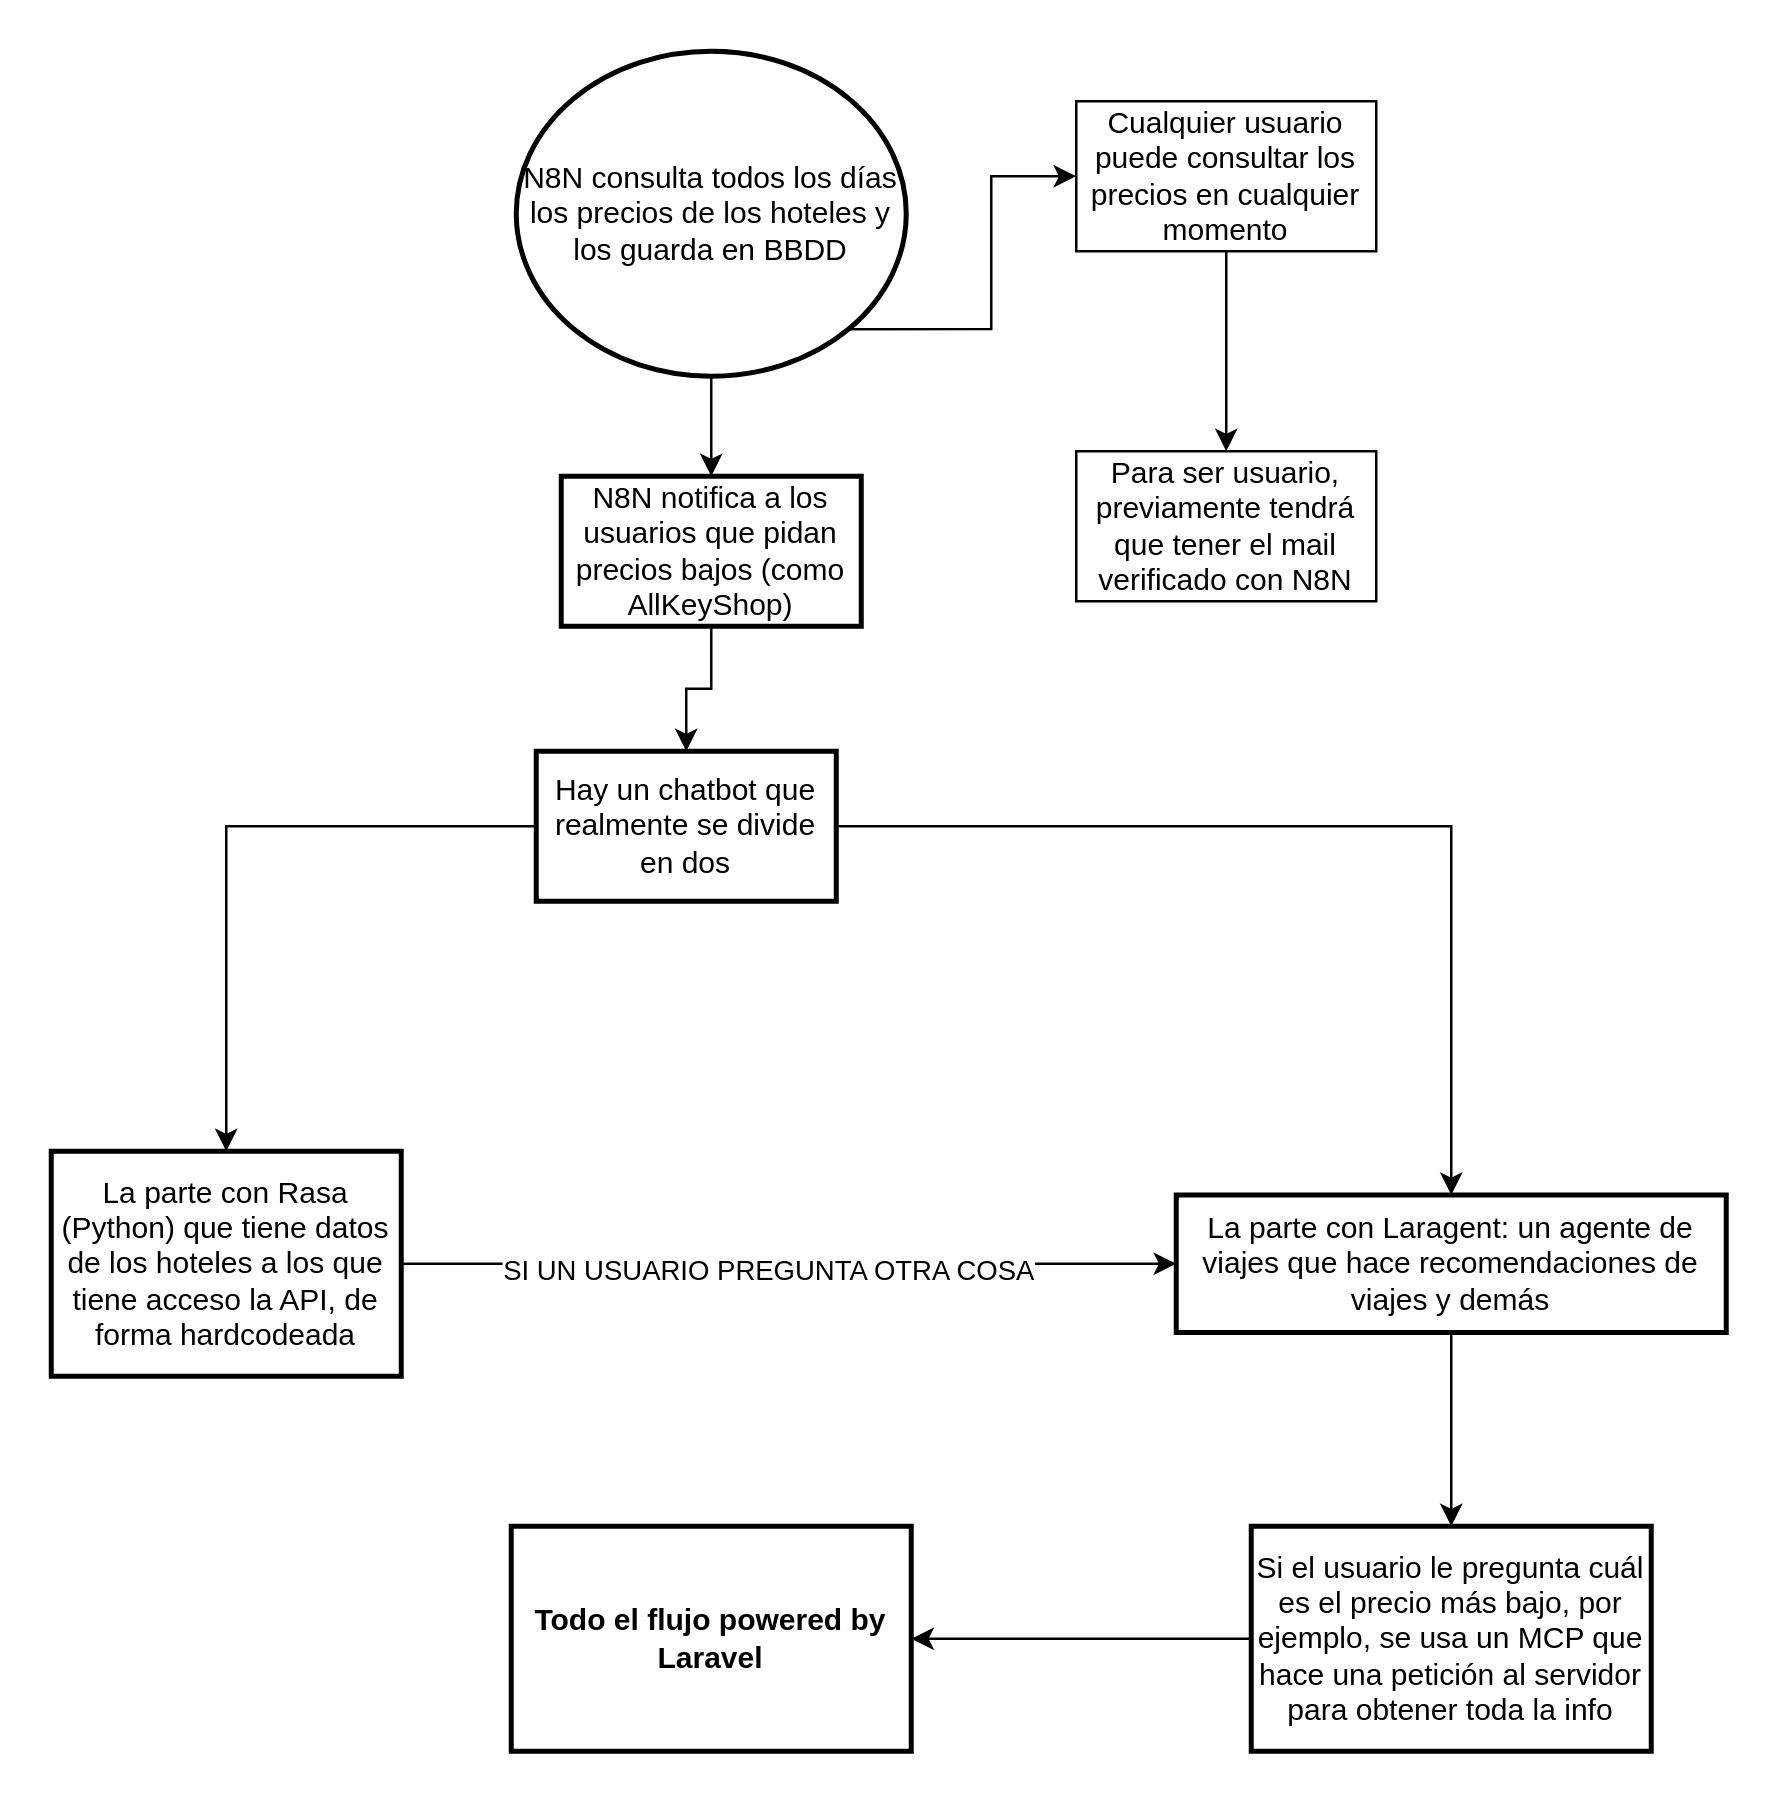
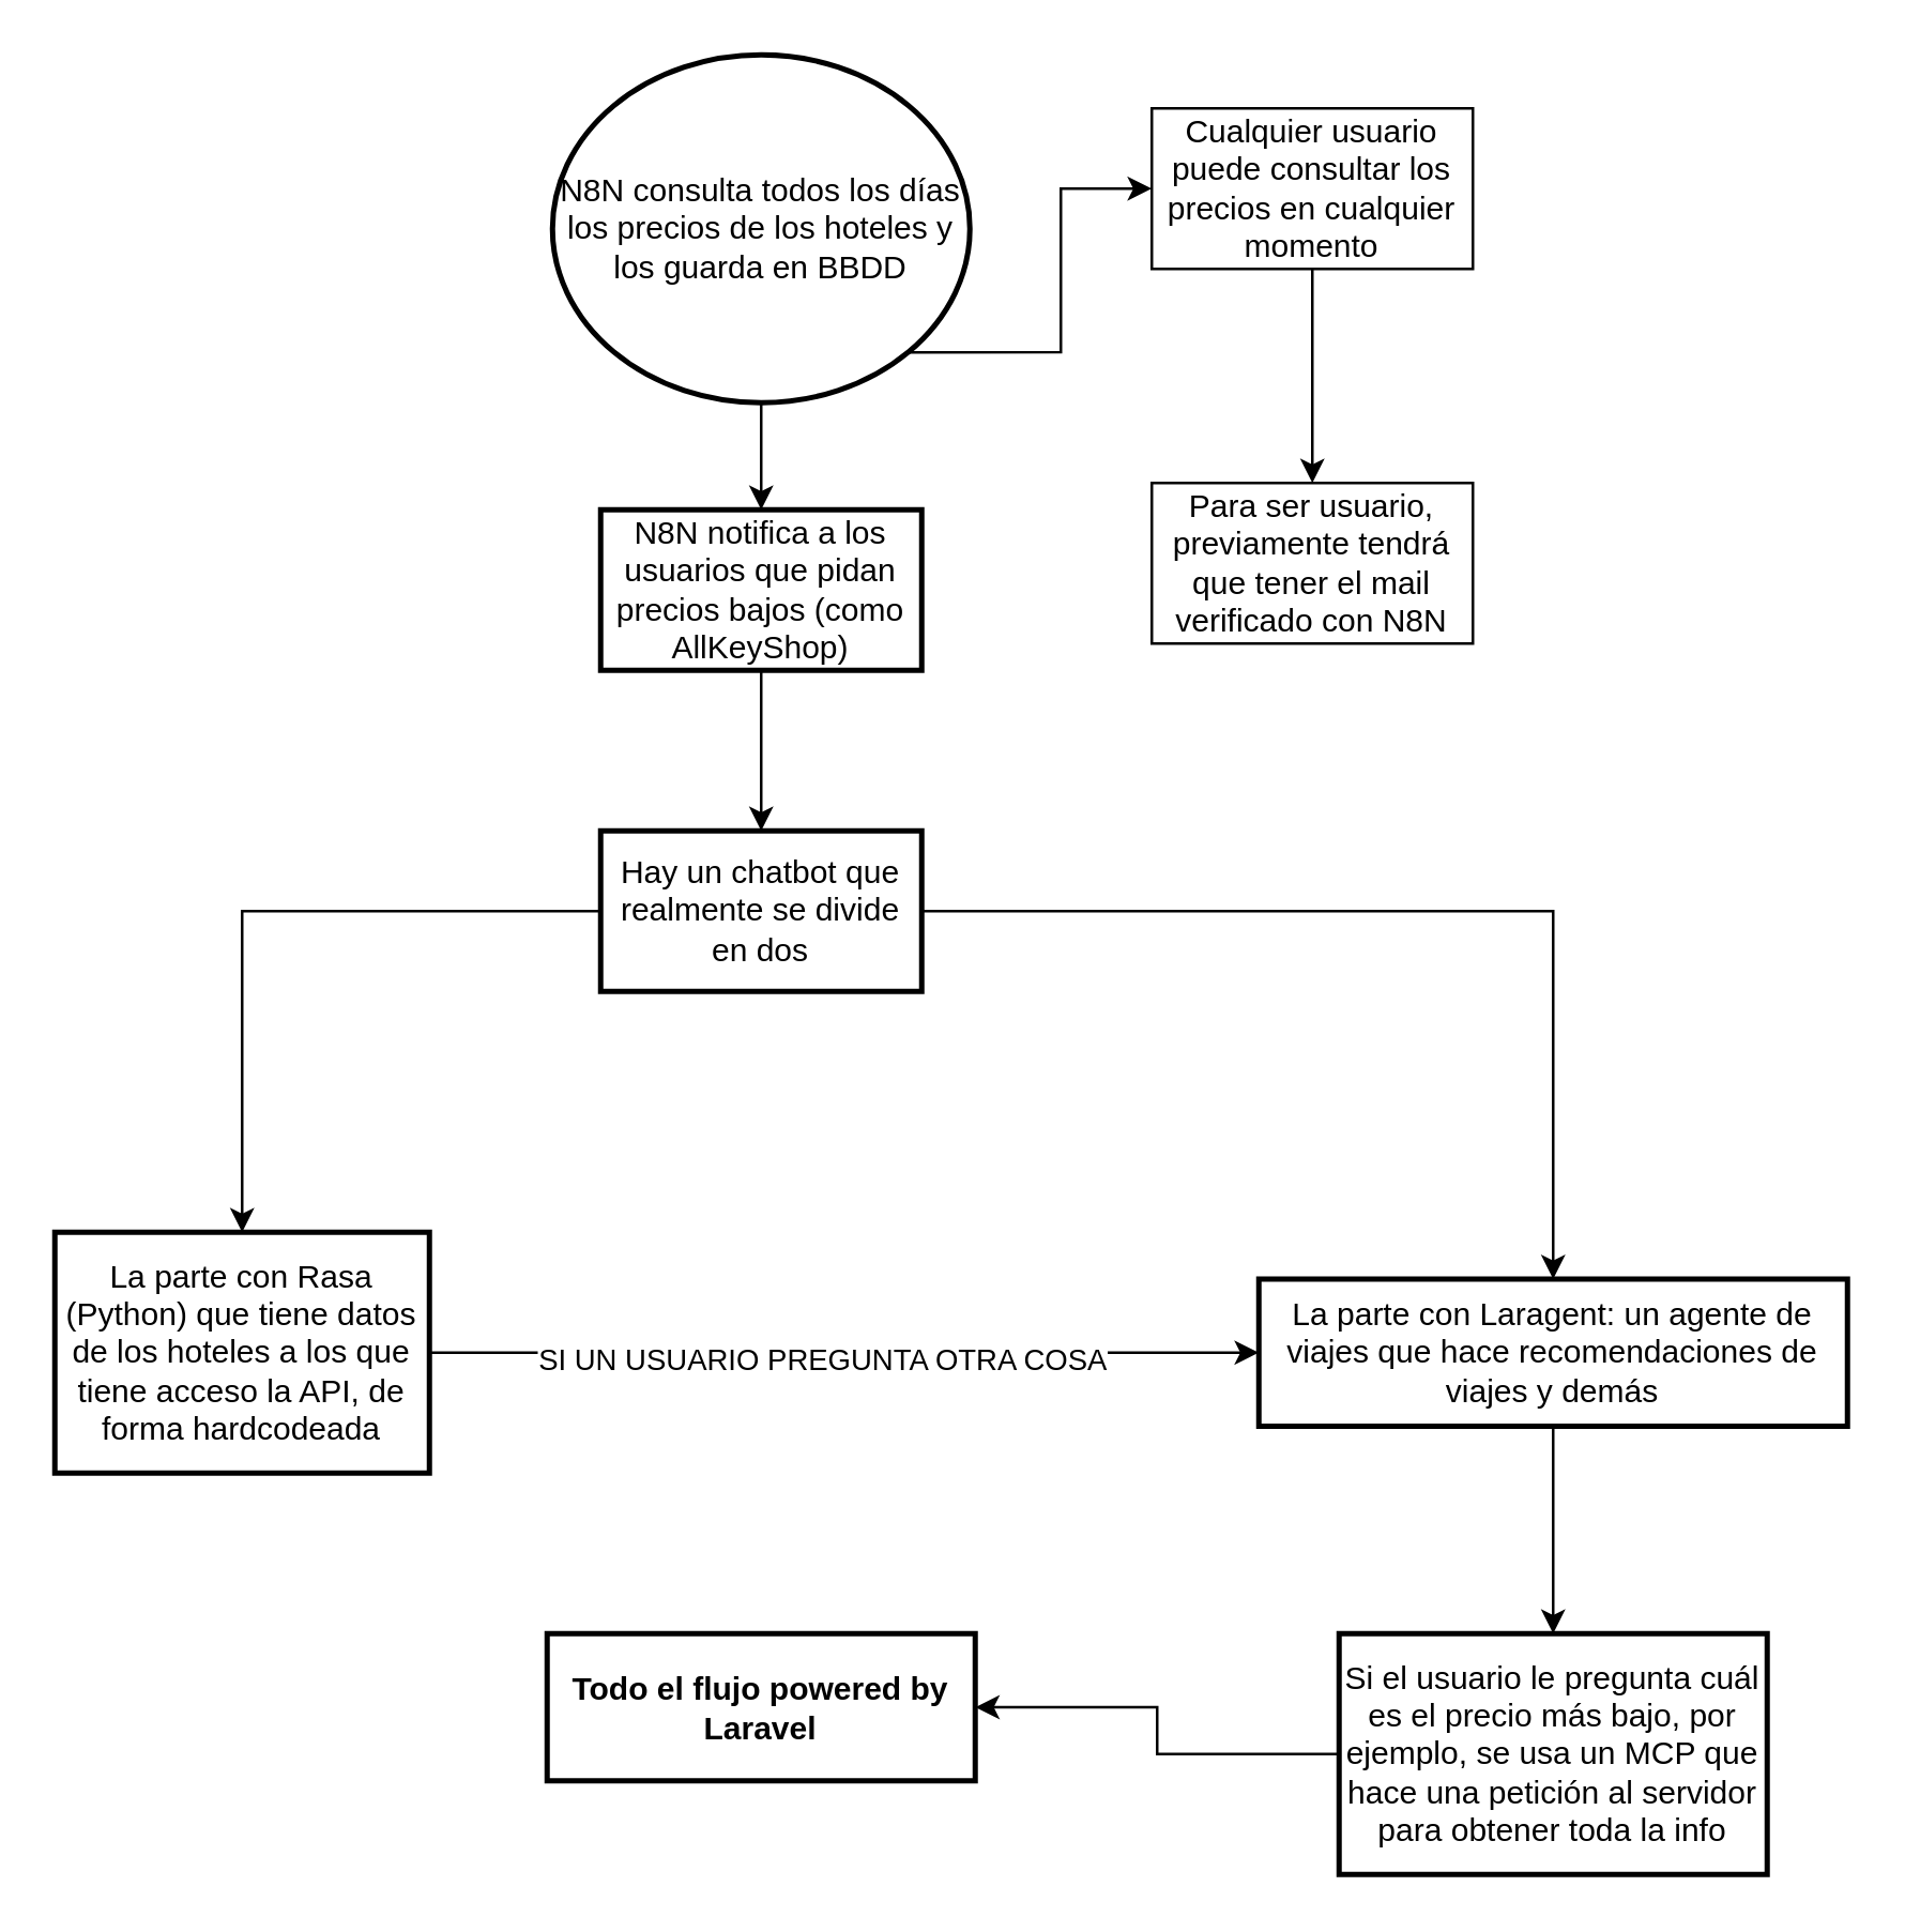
- <mxCell id="9" value="Hay un chatbot que realmente se divide en dos" style="whiteSpace=wrap;html=1;strokeWidth=2;" parent="1" vertex="1"><mxGeometry x="214" y="300" width="120" height="60" as="geometry" /></mxCell>
+ <mxCell id="9" value="Hay un chatbot que realmente se divide en dos" style="whiteSpace=wrap;html=1;strokeWidth=2;" parent="1" vertex="1"><mxGeometry x="224" y="310" width="120" height="60" as="geometry" /></mxCell>
- <mxCell id="17" value="&lt;b&gt;Todo el flujo powered by Laravel&lt;/b&gt;" style="whiteSpace=wrap;html=1;strokeWidth=2;" parent="1" vertex="1"><mxGeometry x="204" y="610" width="160" height="90" as="geometry" /></mxCell>
+ <mxCell id="17" value="&lt;b&gt;Todo el flujo powered by Laravel&lt;/b&gt;" style="whiteSpace=wrap;html=1;strokeWidth=2;" parent="1" vertex="1"><mxGeometry x="204" y="610" width="160" height="55" as="geometry" /></mxCell>
